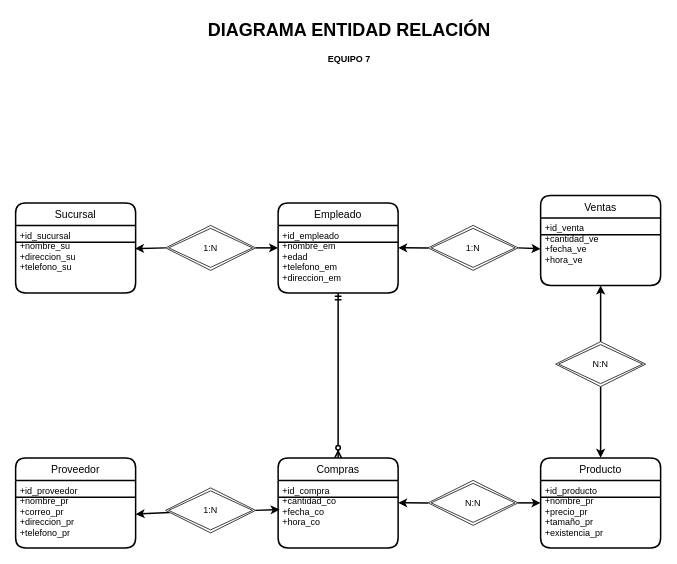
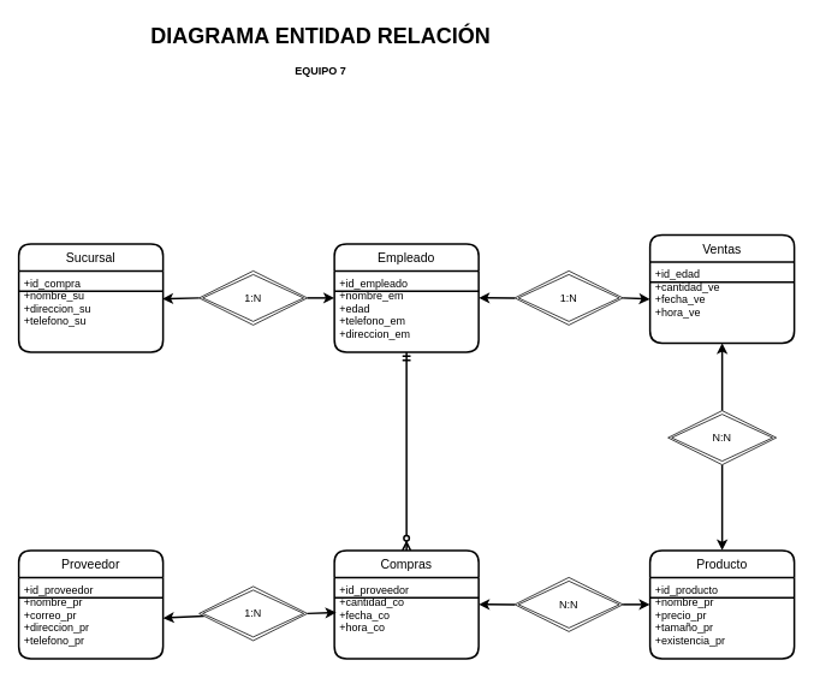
- <mxCell id="10" value="&lt;h1&gt;DIAGRAMA ENTIDAD RELACIÓN&lt;/h1&gt;&lt;div&gt;&lt;b&gt;EQUIPO 7&lt;/b&gt;&lt;/div&gt;&lt;div&gt;&lt;b&gt;&lt;br&gt;&lt;/b&gt;&lt;/div&gt;" style="text;html=1;strokeColor=none;fillColor=none;spacing=5;spacingTop=-20;whiteSpace=wrap;overflow=hidden;rounded=0;align=center;" parent="1" vertex="1"><mxGeometry x="240" y="20" width="450" height="120" as="geometry" /></mxCell>
+ <mxCell id="10" value="&lt;h1&gt;DIAGRAMA ENTIDAD RELACIÓN&lt;/h1&gt;&lt;div&gt;&lt;b&gt;EQUIPO 7&lt;/b&gt;&lt;/div&gt;&lt;div&gt;&lt;b&gt;&lt;br&gt;&lt;/b&gt;&lt;/div&gt;" style="text;html=1;strokeColor=none;fillColor=none;spacing=5;spacingTop=-20;whiteSpace=wrap;overflow=hidden;rounded=0;align=center;" parent="1" vertex="1"><mxGeometry x="130" y="20" width="450" height="120" as="geometry" /></mxCell>
- <mxCell id="36" value="+id_venta&#10;+cantidad_ve&#10;+fecha_ve&#10;+hora_ve" style="align=left;strokeColor=none;fillColor=none;spacingLeft=4;fontSize=12;verticalAlign=top;resizable=0;rotatable=0;part=1;" parent="35" vertex="1"><mxGeometry y="30" width="160" height="90" as="geometry" /></mxCell>
+ <mxCell id="36" value="+id_edad&#10;+cantidad_ve&#10;+fecha_ve&#10;+hora_ve" style="align=left;strokeColor=none;fillColor=none;spacingLeft=4;fontSize=12;verticalAlign=top;resizable=0;rotatable=0;part=1;" parent="35" vertex="1"><mxGeometry y="30" width="160" height="90" as="geometry" /></mxCell>
- <mxCell id="21" value="+id_sucursal&#10;+nombre_su&#10;+direccion_su&#10;+telefono_su" style="align=left;strokeColor=none;fillColor=none;spacingLeft=4;fontSize=12;verticalAlign=top;resizable=0;rotatable=0;part=1;" parent="20" vertex="1"><mxGeometry y="30" width="160" height="90" as="geometry" /></mxCell>
+ <mxCell id="21" value="+id_compra&#10;+nombre_su&#10;+direccion_su&#10;+telefono_su" style="align=left;strokeColor=none;fillColor=none;spacingLeft=4;fontSize=12;verticalAlign=top;resizable=0;rotatable=0;part=1;" parent="20" vertex="1"><mxGeometry y="30" width="160" height="90" as="geometry" /></mxCell>
- <mxCell id="7" value="+id_compra&#10;+cantidad_co&#10;+fecha_co&#10;+hora_co" style="align=left;strokeColor=none;fillColor=none;spacingLeft=4;fontSize=12;verticalAlign=top;resizable=0;rotatable=0;part=1;" parent="6" vertex="1"><mxGeometry y="30" width="160" height="90" as="geometry" /></mxCell>
+ <mxCell id="7" value="+id_proveedor&#10;+cantidad_co&#10;+fecha_co&#10;+hora_co" style="align=left;strokeColor=none;fillColor=none;spacingLeft=4;fontSize=12;verticalAlign=top;resizable=0;rotatable=0;part=1;" parent="6" vertex="1"><mxGeometry y="30" width="160" height="90" as="geometry" /></mxCell>
